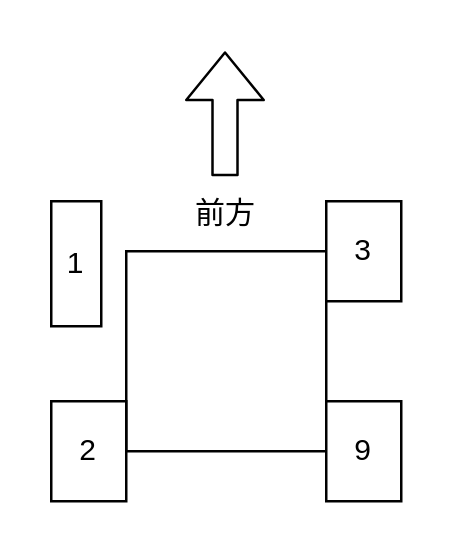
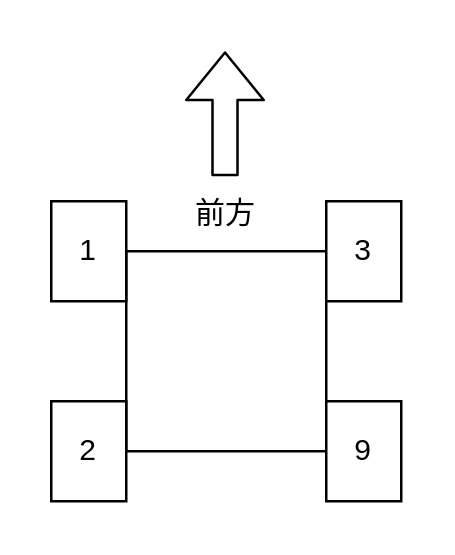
- <mxCell id="3" value="1" style="rounded=0;whiteSpace=wrap;html=1;" vertex="1" parent="1"><mxGeometry x="20" y="80" width="20" height="50" as="geometry" /></mxCell>
+ <mxCell id="3" value="1" style="rounded=0;whiteSpace=wrap;html=1;" vertex="1" parent="1"><mxGeometry x="20" y="80" width="30" height="40" as="geometry" /></mxCell>
